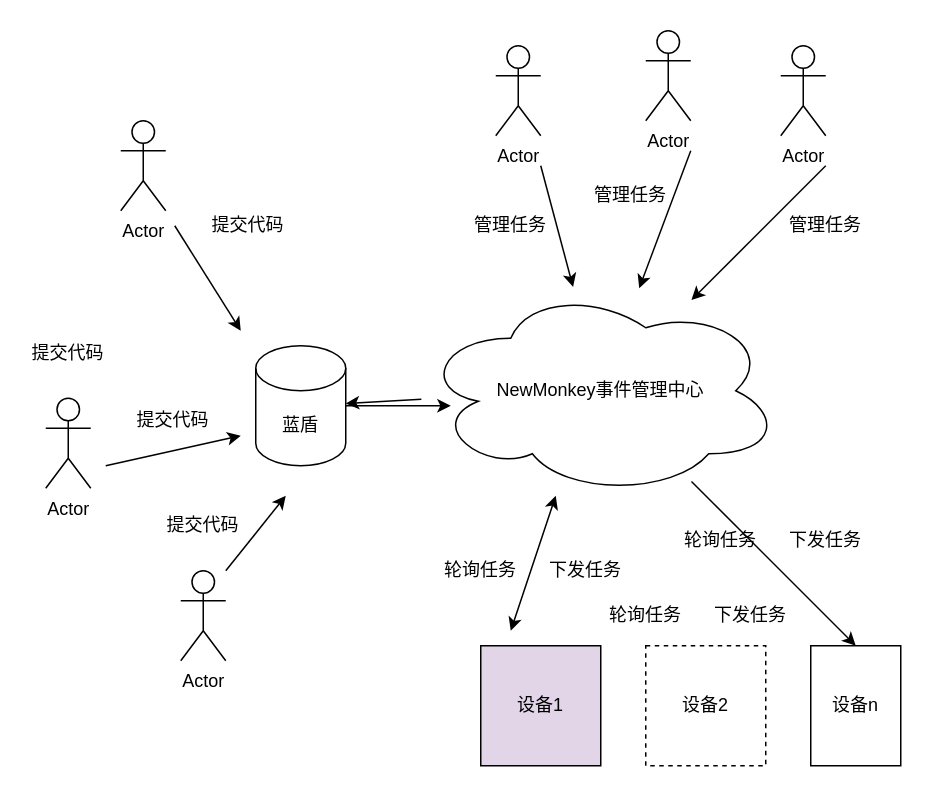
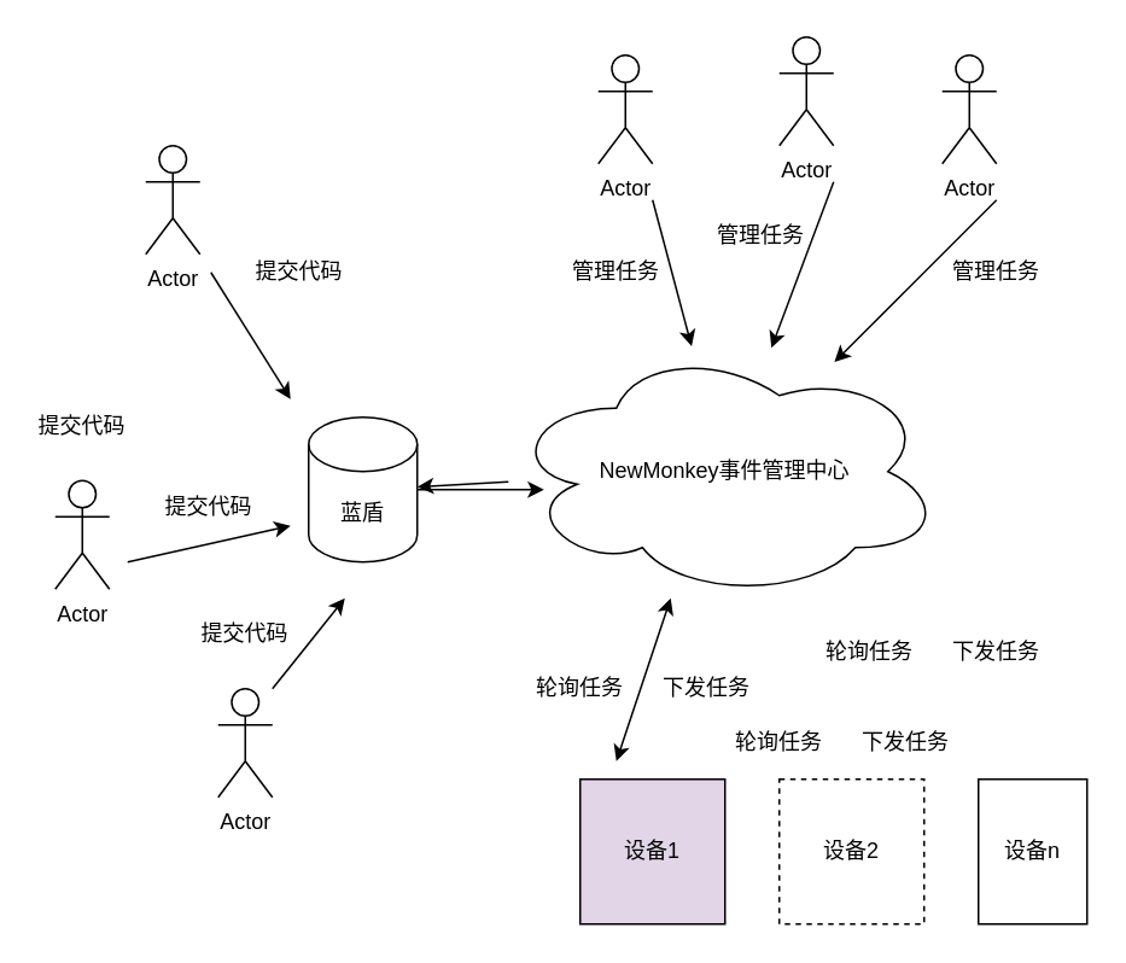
- <mxCell id="10" value="" style="endArrow=classic;html=1;entryX=0.5;entryY=0;entryDx=0;entryDy=0;" edge="1" parent="1" target="11" source="6"><mxGeometry width="50" height="50" relative="1" as="geometry"><mxPoint x="603.682" y="329.35" as="sourcePoint" /><mxPoint x="650" y="430" as="targetPoint" /></mxGeometry></mxCell>
